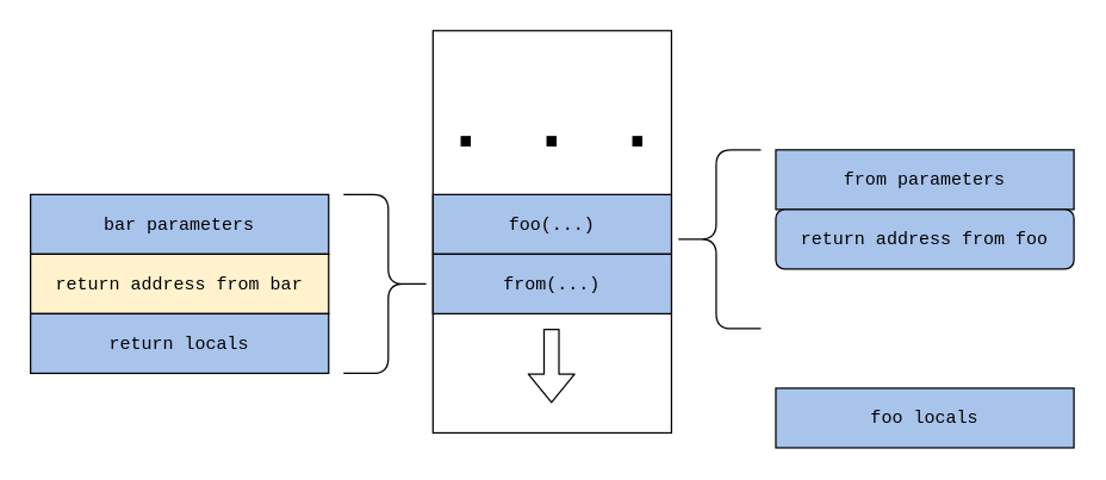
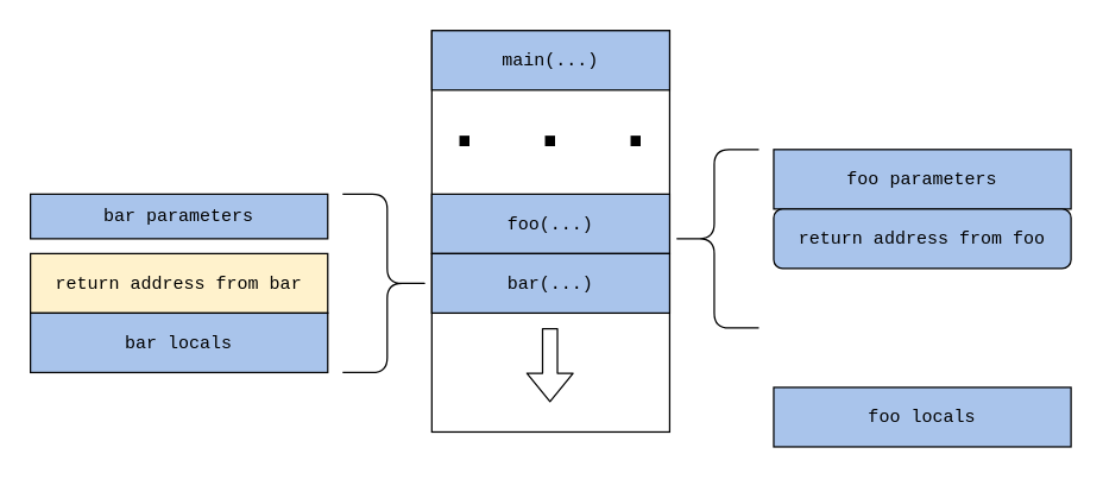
+ <mxCell id="5" value="&lt;font face=&quot;Courier New&quot;&gt;main(...)&lt;/font&gt;" style="rounded=0;whiteSpace=wrap;html=1;fillColor=#A9C4EB;" vertex="1" parent="1"><mxGeometry x="290" y="20" width="160" height="40" as="geometry" /></mxCell>
- <mxCell id="9" value="&lt;font face=&quot;Courier New&quot;&gt;from parameters&lt;/font&gt;" style="rounded=0;whiteSpace=wrap;html=1;fillColor=#A9C4EB;" vertex="1" parent="1"><mxGeometry x="520" y="100" width="200" height="40" as="geometry" /></mxCell>
+ <mxCell id="9" value="&lt;font face=&quot;Courier New&quot;&gt;foo parameters&lt;/font&gt;" style="rounded=0;whiteSpace=wrap;html=1;fillColor=#A9C4EB;" vertex="1" parent="1"><mxGeometry x="520" y="100" width="200" height="40" as="geometry" /></mxCell>
- <mxCell id="12" value="&lt;font face=&quot;Courier New&quot;&gt;bar parameters&lt;/font&gt;" style="rounded=0;whiteSpace=wrap;html=1;fillColor=#A9C4EB;" vertex="1" parent="1"><mxGeometry x="20" y="130" width="200" height="40" as="geometry" /></mxCell>
+ <mxCell id="12" value="&lt;font face=&quot;Courier New&quot;&gt;bar parameters&lt;/font&gt;" style="rounded=0;whiteSpace=wrap;html=1;fillColor=#A9C4EB;" vertex="1" parent="1"><mxGeometry x="20" y="130" width="200" height="30" as="geometry" /></mxCell>
- <mxCell id="4" value="&lt;font face=&quot;Courier New&quot;&gt;from(...)&lt;/font&gt;" style="rounded=0;whiteSpace=wrap;html=1;fillColor=#A9C4EB;" vertex="1" parent="1"><mxGeometry x="290" y="170" width="160" height="40" as="geometry" /></mxCell>
+ <mxCell id="4" value="&lt;font face=&quot;Courier New&quot;&gt;bar(...)&lt;/font&gt;" style="rounded=0;whiteSpace=wrap;html=1;fillColor=#A9C4EB;" vertex="1" parent="1"><mxGeometry x="290" y="170" width="160" height="40" as="geometry" /></mxCell>
- <mxCell id="14" value="&lt;font face=&quot;Courier New&quot;&gt;return locals&lt;/font&gt;" style="rounded=0;whiteSpace=wrap;html=1;fillColor=#A9C4EB;" vertex="1" parent="1"><mxGeometry x="20" y="210" width="200" height="40" as="geometry" /></mxCell>
+ <mxCell id="14" value="&lt;font face=&quot;Courier New&quot;&gt;bar locals&lt;/font&gt;" style="rounded=0;whiteSpace=wrap;html=1;fillColor=#A9C4EB;" vertex="1" parent="1"><mxGeometry x="20" y="210" width="200" height="40" as="geometry" /></mxCell>
